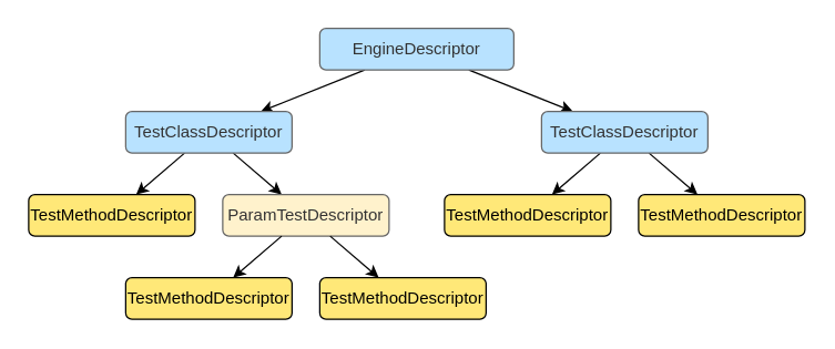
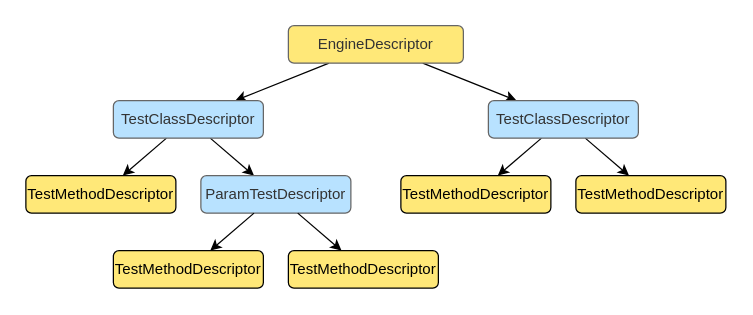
- <mxCell id="4" value="EngineDescriptor" style="rounded=1;whiteSpace=wrap;html=1;strokeColor=#666666;fontColor=#333333;fillColor=#B8E2FF;" vertex="1" parent="1"><mxGeometry x="230" y="20" width="140" height="30" as="geometry" /></mxCell>
+ <mxCell id="4" value="EngineDescriptor" style="rounded=1;whiteSpace=wrap;html=1;strokeColor=#666666;fontColor=#333333;fillColor=#ffe878;" vertex="1" parent="1"><mxGeometry x="230" y="20" width="140" height="30" as="geometry" /></mxCell>
- <mxCell id="13" value="ParamTestDescriptor" style="rounded=1;whiteSpace=wrap;html=1;strokeColor=#666666;fontColor=#333333;fillColor=#fff2cc;" vertex="1" parent="1"><mxGeometry x="160" y="140" width="120" height="30" as="geometry" /></mxCell>
+ <mxCell id="13" value="ParamTestDescriptor" style="rounded=1;whiteSpace=wrap;html=1;strokeColor=#666666;fontColor=#333333;fillColor=#B8E2FF;" vertex="1" parent="1"><mxGeometry x="160" y="140" width="120" height="30" as="geometry" /></mxCell>
